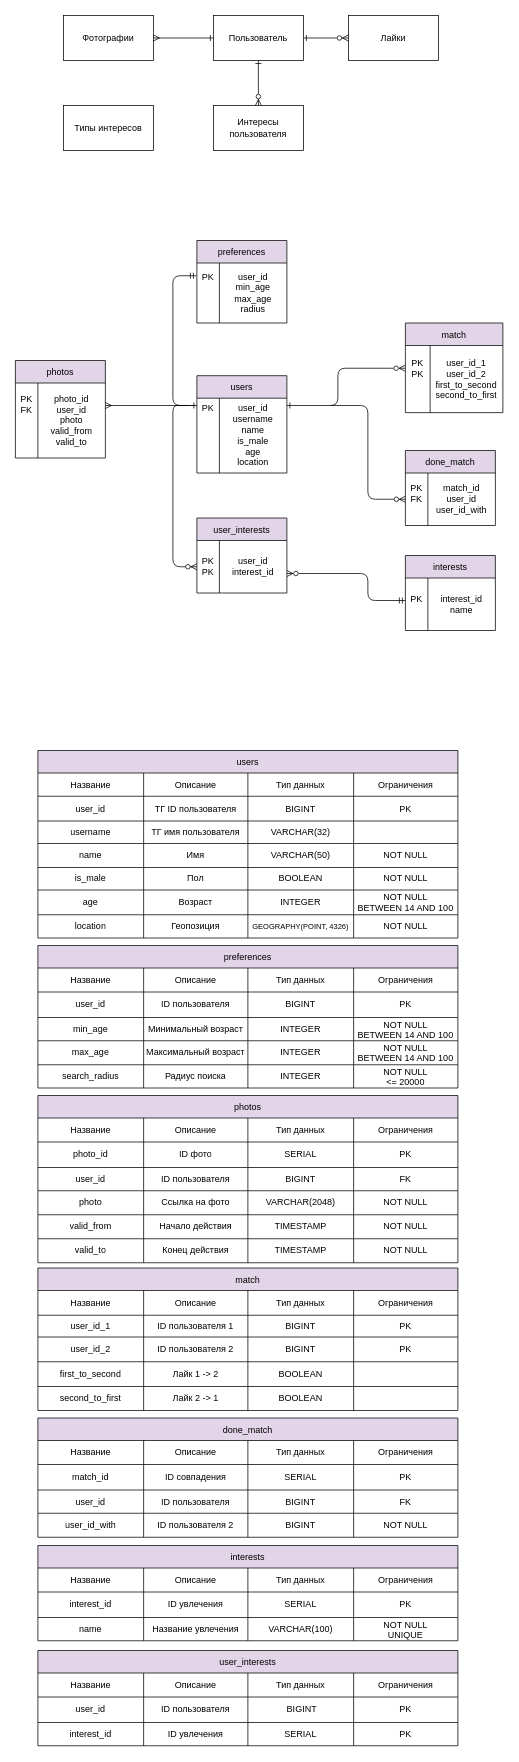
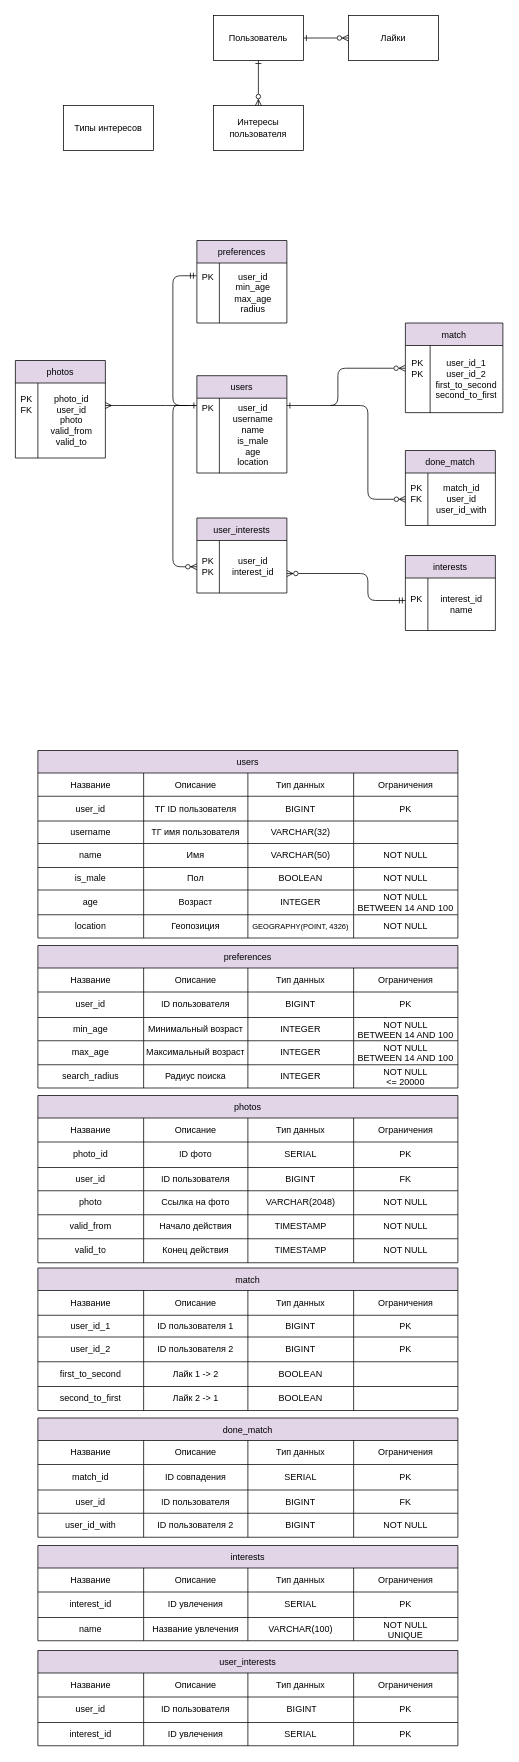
- <mxCell id="3" value="Фотографии" style="rounded=0;whiteSpace=wrap;html=1;" parent="1" vertex="1"><mxGeometry x="84" y="20" width="120" height="60" as="geometry" /></mxCell>
- <mxCell id="4" value="" style="edgeStyle=entityRelationEdgeStyle;fontSize=12;html=1;endArrow=ERmany;rounded=0;entryX=1;entryY=0.5;entryDx=0;entryDy=0;exitX=0;exitY=0.5;exitDx=0;exitDy=0;startArrow=ERone;startFill=0;" parent="1" source="2" target="3" edge="1"><mxGeometry width="100" height="100" relative="1" as="geometry"><mxPoint x="284" y="270" as="sourcePoint" /><mxPoint x="384" y="170" as="targetPoint" /></mxGeometry></mxCell>
